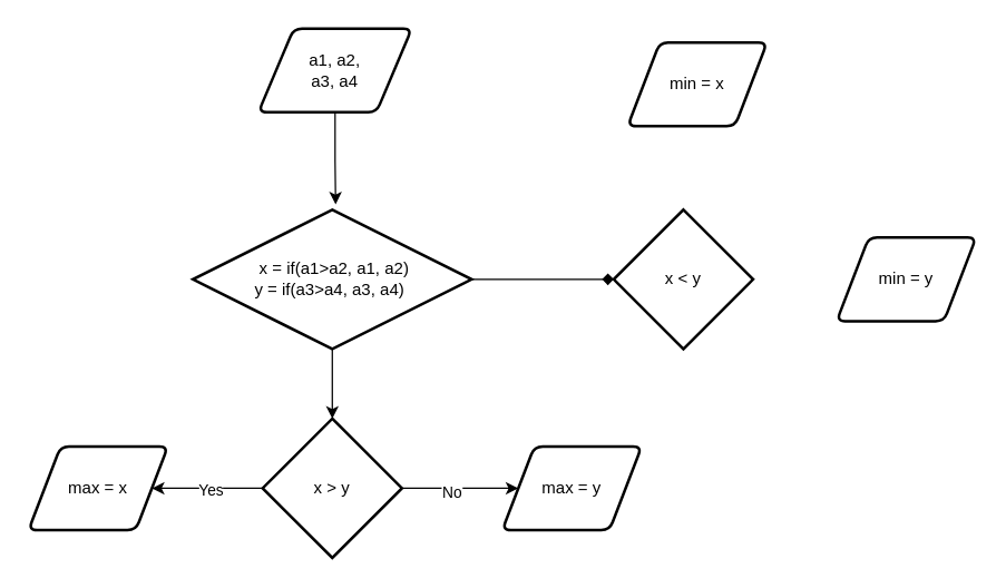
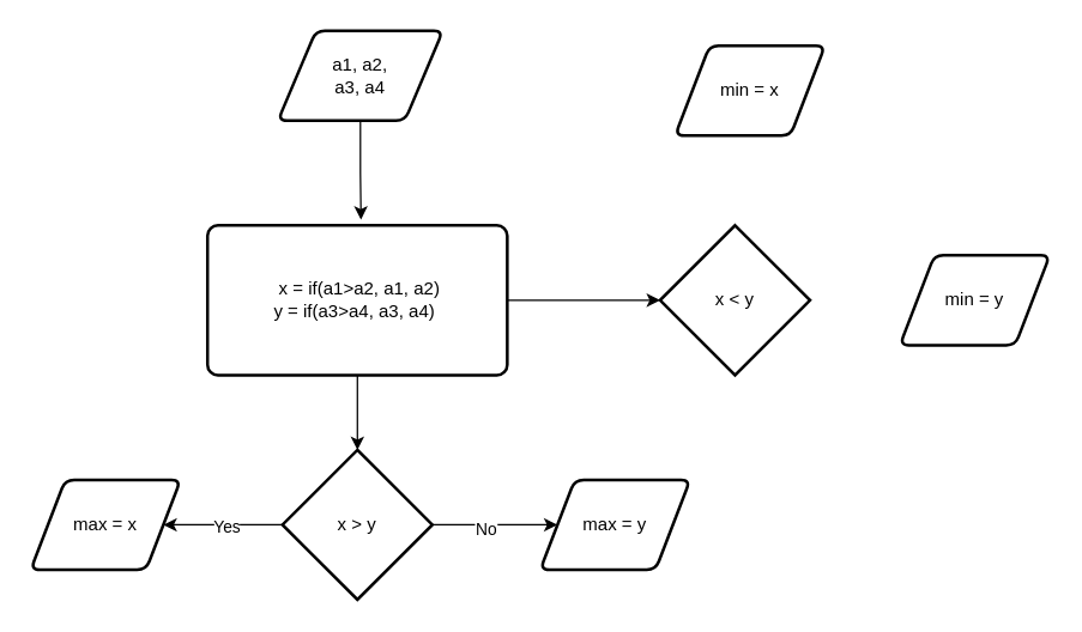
- <mxCell id="6" value="&amp;nbsp;x = if(a1&amp;gt;a2, a1, a2)&lt;br&gt;y = if(a3&amp;gt;a4, a3, a4)&amp;nbsp;" style="rhombus;whiteSpace=wrap;html=1;absoluteArcSize=1;arcSize=14;strokeWidth=2;" vertex="1" parent="1"><mxGeometry x="138" y="150" width="200" height="100" as="geometry" /></mxCell>
+ <mxCell id="6" value="&amp;nbsp;x = if(a1&amp;gt;a2, a1, a2)&lt;br&gt;y = if(a3&amp;gt;a4, a3, a4)&amp;nbsp;" style="rounded=1;whiteSpace=wrap;html=1;absoluteArcSize=1;arcSize=14;strokeWidth=2;" vertex="1" parent="1"><mxGeometry x="138" y="150" width="200" height="100" as="geometry" /></mxCell>
- <mxCell id="5" style="edgeStyle=orthogonalEdgeStyle;rounded=0;orthogonalLoop=1;jettySize=auto;html=1;exitX=1;exitY=0.5;exitDx=0;exitDy=0;entryX=0;entryY=0.5;entryDx=0;entryDy=0;entryPerimeter=0;endArrow=diamond;" edge="1" parent="1" source="6" target="14"><mxGeometry relative="1" as="geometry" /></mxCell>
+ <mxCell id="5" style="edgeStyle=orthogonalEdgeStyle;rounded=0;orthogonalLoop=1;jettySize=auto;html=1;exitX=1;exitY=0.5;exitDx=0;exitDy=0;entryX=0;entryY=0.5;entryDx=0;entryDy=0;entryPerimeter=0;" edge="1" parent="1" source="6" target="14"><mxGeometry relative="1" as="geometry" /></mxCell>
